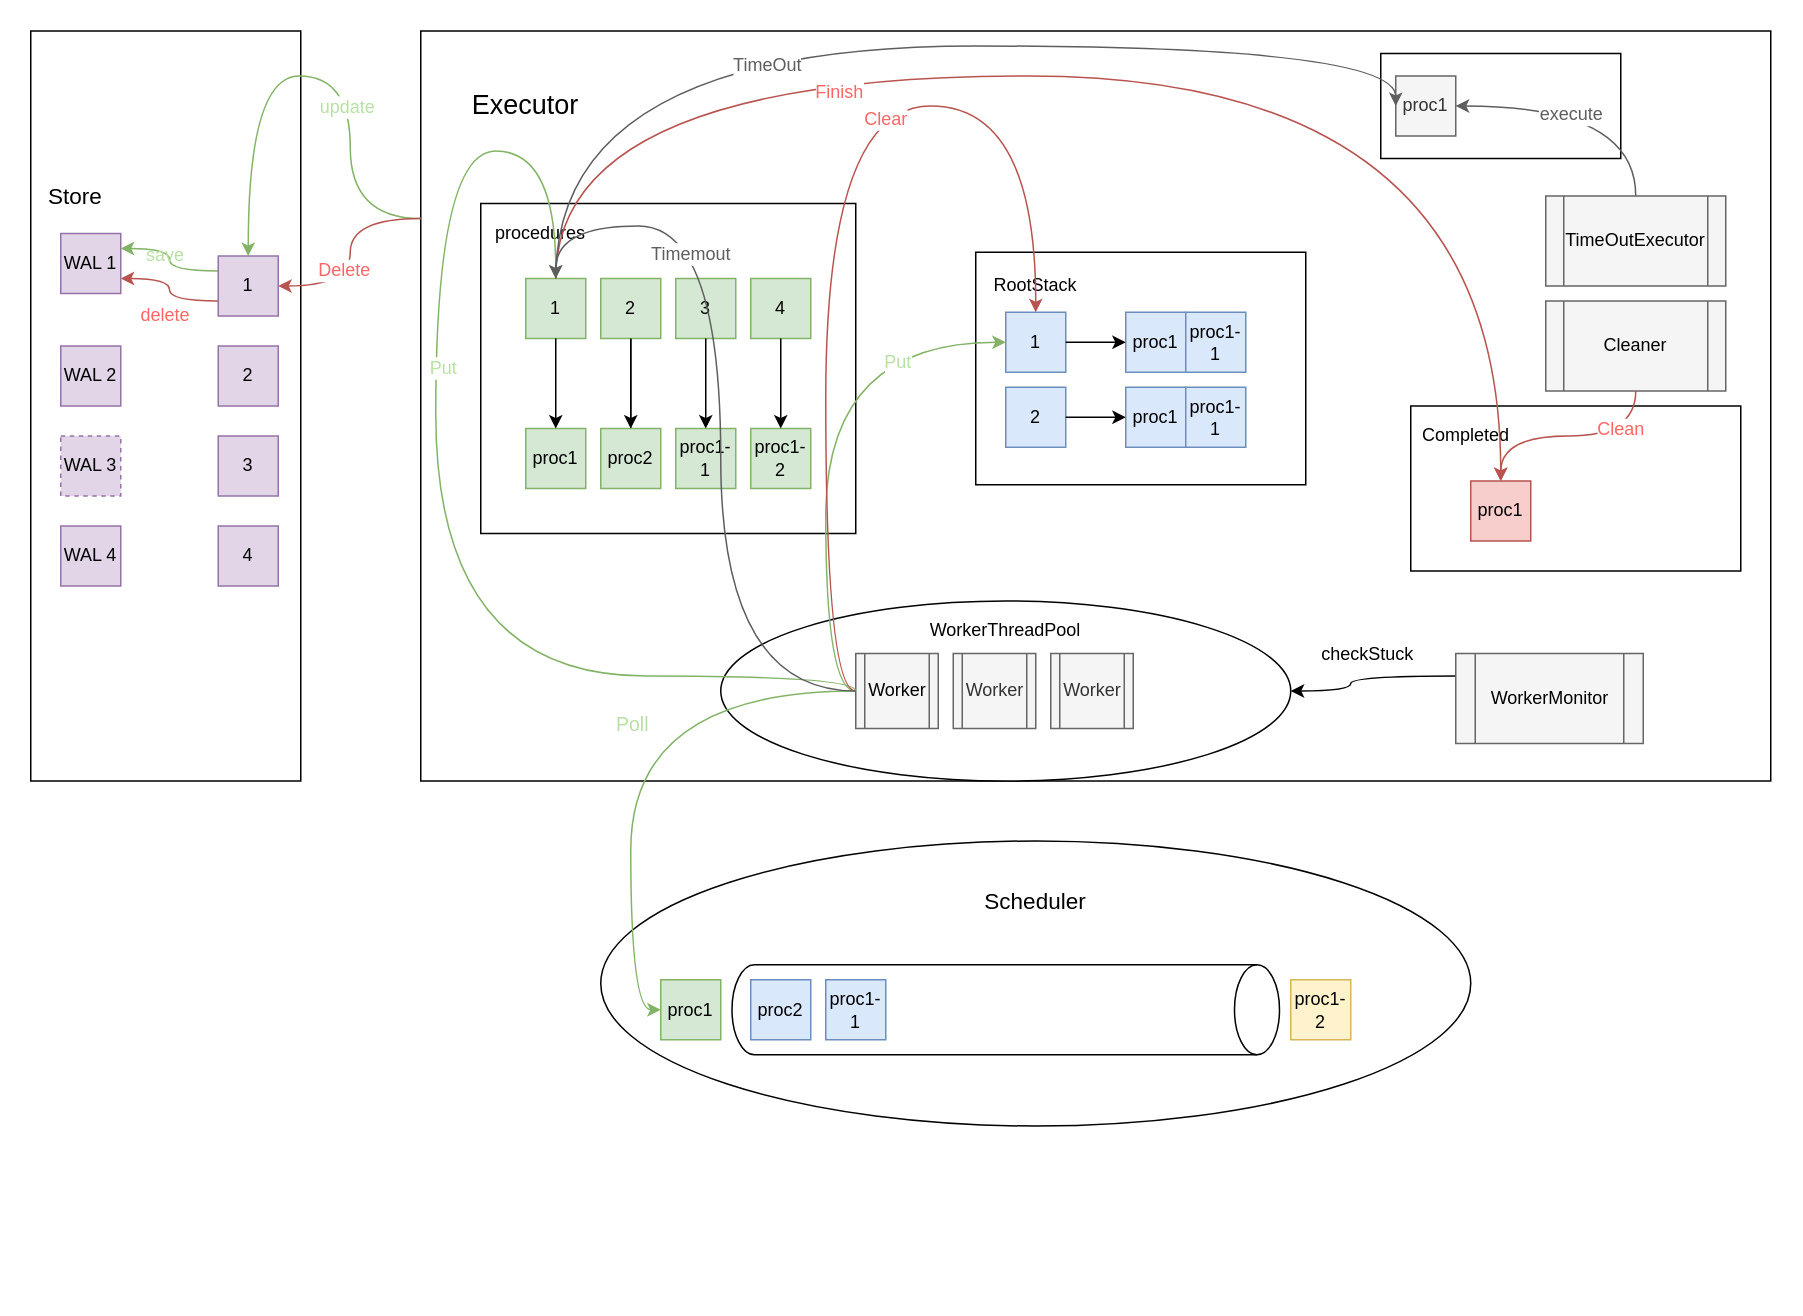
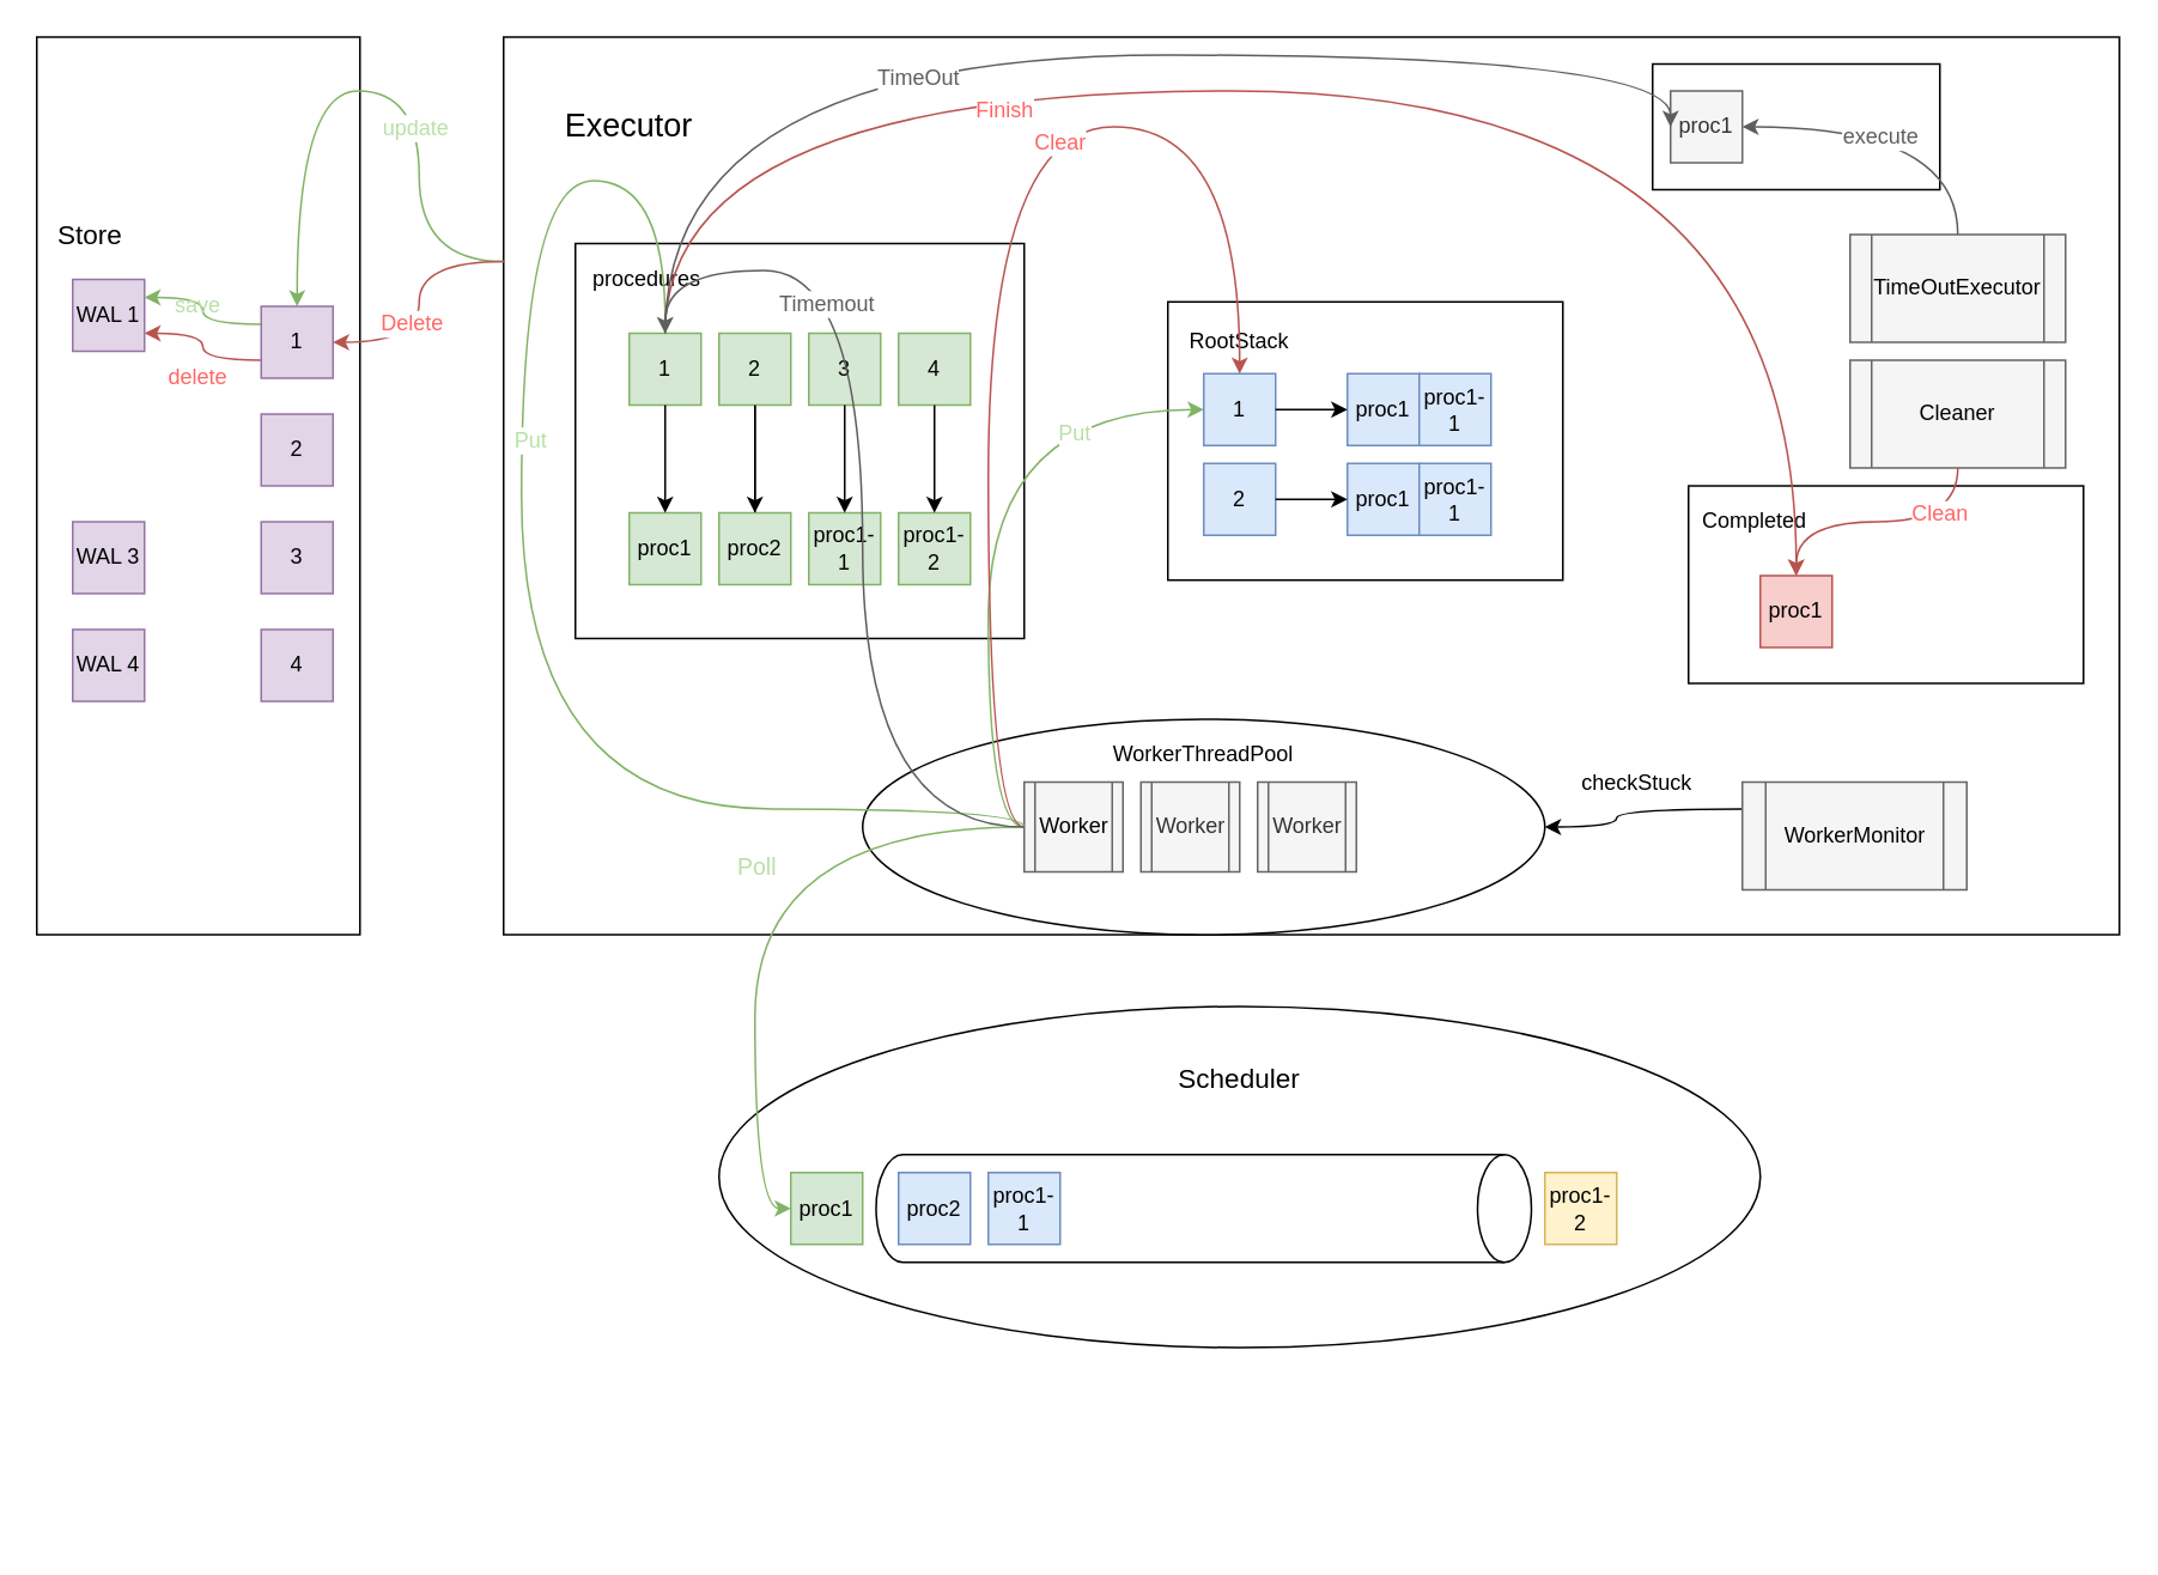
- <mxCell id="56" value="WAL 2" style="rounded=0;whiteSpace=wrap;html=1;fillColor=#e1d5e7;strokeColor=#9673a6;" parent="1" vertex="1"><mxGeometry x="40" y="230" width="40" height="40" as="geometry" /></mxCell>
- <mxCell id="57" value="WAL 3" style="rounded=0;whiteSpace=wrap;html=1;fillColor=#e1d5e7;strokeColor=#9673a6;dashed=1;" parent="1" vertex="1"><mxGeometry x="40" y="290" width="40" height="40" as="geometry" /></mxCell>
+ <mxCell id="57" value="WAL 3" style="rounded=0;whiteSpace=wrap;html=1;fillColor=#e1d5e7;strokeColor=#9673a6;" parent="1" vertex="1"><mxGeometry x="40" y="290" width="40" height="40" as="geometry" /></mxCell>
